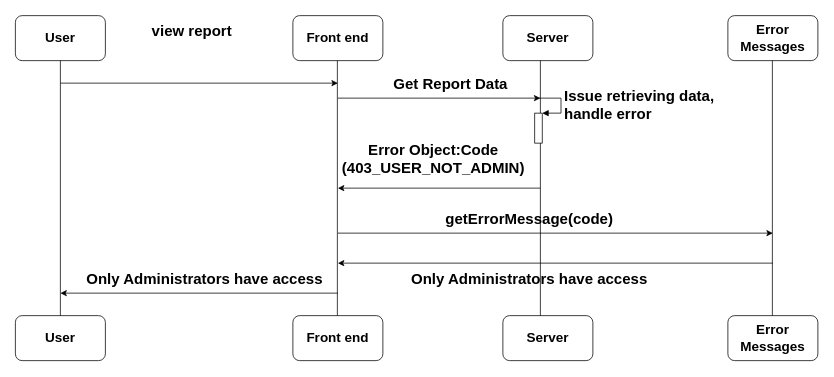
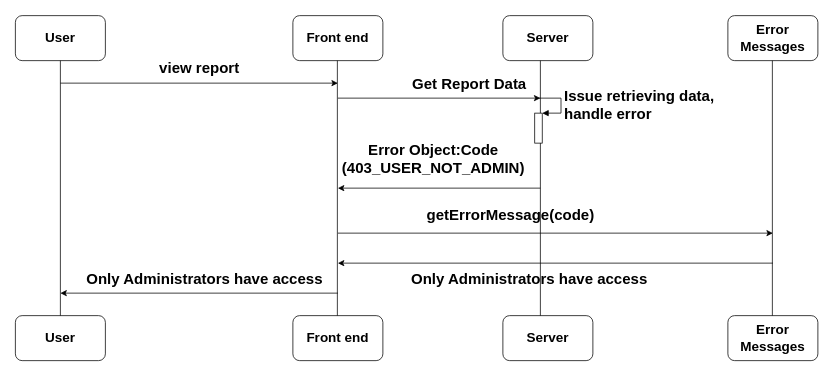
- <mxCell id="15" value="&lt;b&gt;&lt;font style=&quot;font-size: 20px;&quot;&gt;view report&lt;/font&gt;&lt;/b&gt;" style="text;html=1;align=center;verticalAlign=middle;resizable=0;points=[];autosize=1;strokeColor=none;fillColor=none;fontSize=18;" vertex="1" parent="1"><mxGeometry x="190" y="20" width="130" height="40" as="geometry" /></mxCell>
+ <mxCell id="15" value="&lt;b&gt;&lt;font style=&quot;font-size: 20px;&quot;&gt;view report&lt;/font&gt;&lt;/b&gt;" style="text;html=1;align=center;verticalAlign=middle;resizable=0;points=[];autosize=1;strokeColor=none;fillColor=none;fontSize=18;" vertex="1" parent="1"><mxGeometry x="200" y="70" width="130" height="40" as="geometry" /></mxCell>
- <mxCell id="17" value="&lt;b&gt;Get Report Data&lt;/b&gt;" style="text;html=1;align=center;verticalAlign=middle;resizable=0;points=[];autosize=1;strokeColor=none;fillColor=none;fontSize=20;" vertex="1" parent="1"><mxGeometry x="510" y="90" width="180" height="40" as="geometry" /></mxCell>
+ <mxCell id="17" value="&lt;b&gt;Get Report Data&lt;/b&gt;" style="text;html=1;align=center;verticalAlign=middle;resizable=0;points=[];autosize=1;strokeColor=none;fillColor=none;fontSize=20;" vertex="1" parent="1"><mxGeometry x="535" y="90" width="180" height="40" as="geometry" /></mxCell>
- <mxCell id="23" value="&lt;b&gt;getErrorMessage(code)&lt;/b&gt;" style="text;html=1;align=center;verticalAlign=middle;resizable=0;points=[];autosize=1;strokeColor=none;fillColor=none;fontSize=20;" vertex="1" parent="1"><mxGeometry x="580" y="270" width="250" height="40" as="geometry" /></mxCell>
+ <mxCell id="23" value="&lt;b&gt;getErrorMessage(code)&lt;/b&gt;" style="text;html=1;align=center;verticalAlign=middle;resizable=0;points=[];autosize=1;strokeColor=none;fillColor=none;fontSize=20;" vertex="1" parent="1"><mxGeometry x="555" y="265" width="250" height="40" as="geometry" /></mxCell>
